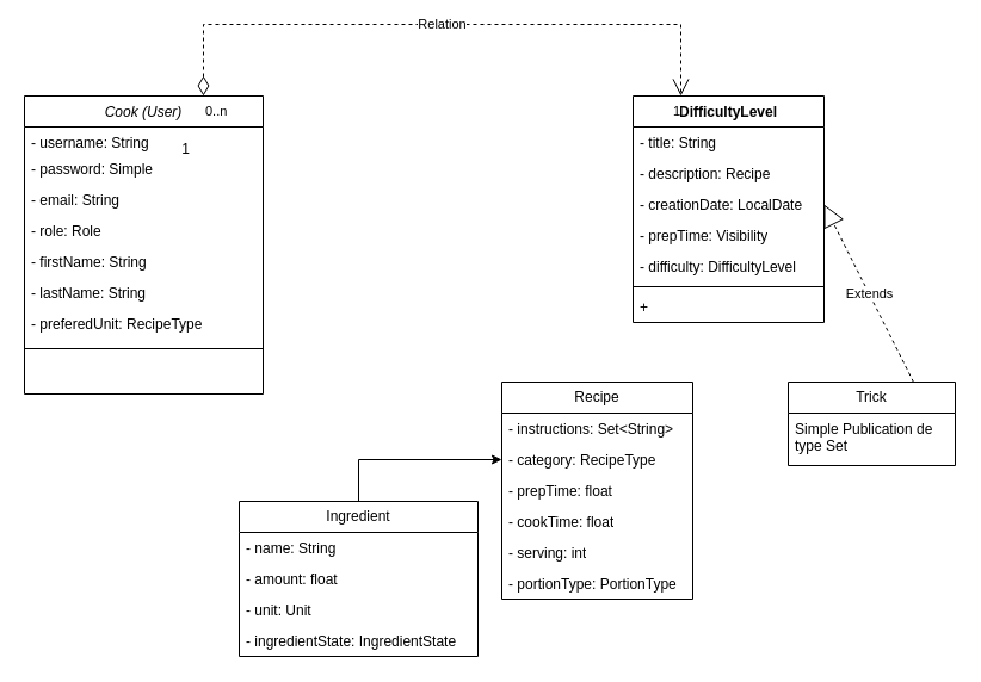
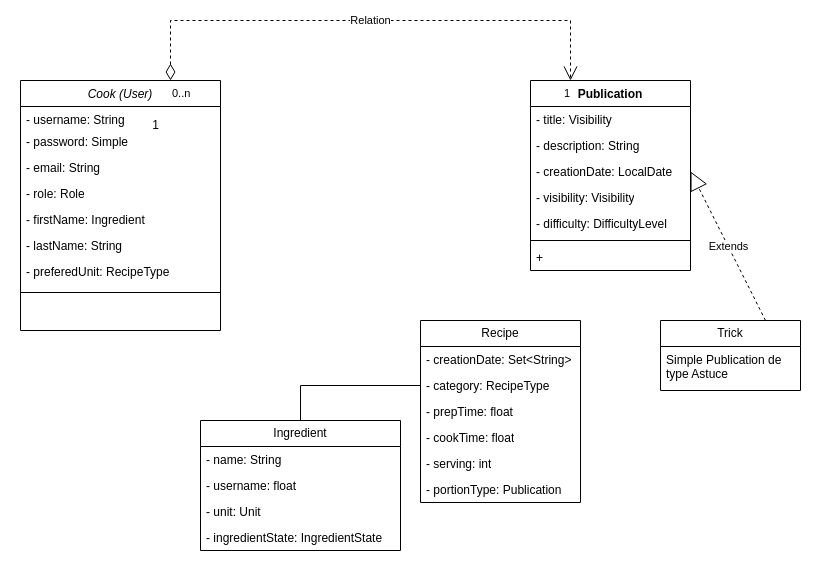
- <mxCell id="11" value="DifficultyLevel" style="swimlane;fontStyle=1;align=center;verticalAlign=top;childLayout=stackLayout;horizontal=1;startSize=26;horizontalStack=0;resizeParent=1;resizeParentMax=0;resizeLast=0;collapsible=1;marginBottom=0;whiteSpace=wrap;html=1;" vertex="1" parent="1"><mxGeometry x="530" y="80" width="160" height="190" as="geometry" /></mxCell>
+ <mxCell id="11" value="Publication" style="swimlane;fontStyle=1;align=center;verticalAlign=top;childLayout=stackLayout;horizontal=1;startSize=26;horizontalStack=0;resizeParent=1;resizeParentMax=0;resizeLast=0;collapsible=1;marginBottom=0;whiteSpace=wrap;html=1;" vertex="1" parent="1"><mxGeometry x="530" y="80" width="160" height="190" as="geometry" /></mxCell>
- <mxCell id="12" value="- title: String" style="text;strokeColor=none;fillColor=none;align=left;verticalAlign=top;spacingLeft=4;spacingRight=4;overflow=hidden;rotatable=0;points=[[0,0.5],[1,0.5]];portConstraint=eastwest;whiteSpace=wrap;html=1;" vertex="1" parent="11"><mxGeometry y="26" width="160" height="26" as="geometry" /></mxCell>
+ <mxCell id="12" value="- title: Visibility" style="text;strokeColor=none;fillColor=none;align=left;verticalAlign=top;spacingLeft=4;spacingRight=4;overflow=hidden;rotatable=0;points=[[0,0.5],[1,0.5]];portConstraint=eastwest;whiteSpace=wrap;html=1;" vertex="1" parent="11"><mxGeometry y="26" width="160" height="26" as="geometry" /></mxCell>
- <mxCell id="13" value="- description: Recipe" style="text;strokeColor=none;fillColor=none;align=left;verticalAlign=top;spacingLeft=4;spacingRight=4;overflow=hidden;rotatable=0;points=[[0,0.5],[1,0.5]];portConstraint=eastwest;whiteSpace=wrap;html=1;" vertex="1" parent="11"><mxGeometry y="52" width="160" height="26" as="geometry" /></mxCell>
+ <mxCell id="13" value="- description: String" style="text;strokeColor=none;fillColor=none;align=left;verticalAlign=top;spacingLeft=4;spacingRight=4;overflow=hidden;rotatable=0;points=[[0,0.5],[1,0.5]];portConstraint=eastwest;whiteSpace=wrap;html=1;" vertex="1" parent="11"><mxGeometry y="52" width="160" height="26" as="geometry" /></mxCell>
- <mxCell id="15" value="- prepTime: Visibility" style="text;strokeColor=none;fillColor=none;align=left;verticalAlign=top;spacingLeft=4;spacingRight=4;overflow=hidden;rotatable=0;points=[[0,0.5],[1,0.5]];portConstraint=eastwest;whiteSpace=wrap;html=1;" vertex="1" parent="11"><mxGeometry y="104" width="160" height="26" as="geometry" /></mxCell>
+ <mxCell id="15" value="- visibility: Visibility" style="text;strokeColor=none;fillColor=none;align=left;verticalAlign=top;spacingLeft=4;spacingRight=4;overflow=hidden;rotatable=0;points=[[0,0.5],[1,0.5]];portConstraint=eastwest;whiteSpace=wrap;html=1;" vertex="1" parent="11"><mxGeometry y="104" width="160" height="26" as="geometry" /></mxCell>
- <mxCell id="7" value="- firstName: String" style="text;align=left;verticalAlign=top;spacingLeft=4;spacingRight=4;overflow=hidden;rotatable=0;points=[[0,0.5],[1,0.5]];portConstraint=eastwest;rounded=0;shadow=0;html=0;" vertex="1" parent="2"><mxGeometry y="126" width="200" height="26" as="geometry" /></mxCell>
+ <mxCell id="7" value="- firstName: Ingredient" style="text;align=left;verticalAlign=top;spacingLeft=4;spacingRight=4;overflow=hidden;rotatable=0;points=[[0,0.5],[1,0.5]];portConstraint=eastwest;rounded=0;shadow=0;html=0;" vertex="1" parent="2"><mxGeometry y="126" width="200" height="26" as="geometry" /></mxCell>
- <mxCell id="21" value="- instructions: Set&amp;lt;String&amp;gt;" style="text;strokeColor=none;fillColor=none;align=left;verticalAlign=top;spacingLeft=4;spacingRight=4;overflow=hidden;rotatable=0;points=[[0,0.5],[1,0.5]];portConstraint=eastwest;whiteSpace=wrap;html=1;" vertex="1" parent="20"><mxGeometry y="26" width="160" height="26" as="geometry" /></mxCell>
+ <mxCell id="21" value="- creationDate: Set&amp;lt;String&amp;gt;" style="text;strokeColor=none;fillColor=none;align=left;verticalAlign=top;spacingLeft=4;spacingRight=4;overflow=hidden;rotatable=0;points=[[0,0.5],[1,0.5]];portConstraint=eastwest;whiteSpace=wrap;html=1;" vertex="1" parent="20"><mxGeometry y="26" width="160" height="26" as="geometry" /></mxCell>
- <mxCell id="28" value="Simple Publication de type Set" style="text;strokeColor=none;fillColor=none;align=left;verticalAlign=top;spacingLeft=4;spacingRight=4;overflow=hidden;rotatable=0;points=[[0,0.5],[1,0.5]];portConstraint=eastwest;whiteSpace=wrap;html=1;" vertex="1" parent="27"><mxGeometry y="26" width="140" height="44" as="geometry" /></mxCell>
+ <mxCell id="28" value="Simple Publication de type Astuce" style="text;strokeColor=none;fillColor=none;align=left;verticalAlign=top;spacingLeft=4;spacingRight=4;overflow=hidden;rotatable=0;points=[[0,0.5],[1,0.5]];portConstraint=eastwest;whiteSpace=wrap;html=1;" vertex="1" parent="27"><mxGeometry y="26" width="140" height="44" as="geometry" /></mxCell>
- <mxCell id="32" style="edgeStyle=orthogonalEdgeStyle;rounded=0;orthogonalLoop=1;jettySize=auto;html=1;entryX=0;entryY=0.5;entryDx=0;entryDy=0;" edge="1" parent="1" source="33" target="22"><mxGeometry relative="1" as="geometry" /></mxCell>
+ <mxCell id="32" style="edgeStyle=orthogonalEdgeStyle;rounded=0;orthogonalLoop=1;jettySize=auto;html=1;entryX=0;entryY=0.5;entryDx=0;entryDy=0;endArrow=none;" edge="1" parent="1" source="33" target="22"><mxGeometry relative="1" as="geometry" /></mxCell>
- <mxCell id="35" value="- amount: float" style="text;strokeColor=none;fillColor=none;align=left;verticalAlign=top;spacingLeft=4;spacingRight=4;overflow=hidden;rotatable=0;points=[[0,0.5],[1,0.5]];portConstraint=eastwest;whiteSpace=wrap;html=1;" vertex="1" parent="33"><mxGeometry y="52" width="200" height="26" as="geometry" /></mxCell>
+ <mxCell id="35" value="- username: float" style="text;strokeColor=none;fillColor=none;align=left;verticalAlign=top;spacingLeft=4;spacingRight=4;overflow=hidden;rotatable=0;points=[[0,0.5],[1,0.5]];portConstraint=eastwest;whiteSpace=wrap;html=1;" vertex="1" parent="33"><mxGeometry y="52" width="200" height="26" as="geometry" /></mxCell>
- <mxCell id="26" value="- portionType: PortionType" style="text;strokeColor=none;fillColor=none;align=left;verticalAlign=top;spacingLeft=4;spacingRight=4;overflow=hidden;rotatable=0;points=[[0,0.5],[1,0.5]];portConstraint=eastwest;whiteSpace=wrap;html=1;" vertex="1" parent="20"><mxGeometry y="156" width="160" height="26" as="geometry" /></mxCell>
+ <mxCell id="26" value="- portionType: Publication" style="text;strokeColor=none;fillColor=none;align=left;verticalAlign=top;spacingLeft=4;spacingRight=4;overflow=hidden;rotatable=0;points=[[0,0.5],[1,0.5]];portConstraint=eastwest;whiteSpace=wrap;html=1;" vertex="1" parent="20"><mxGeometry y="156" width="160" height="26" as="geometry" /></mxCell>
